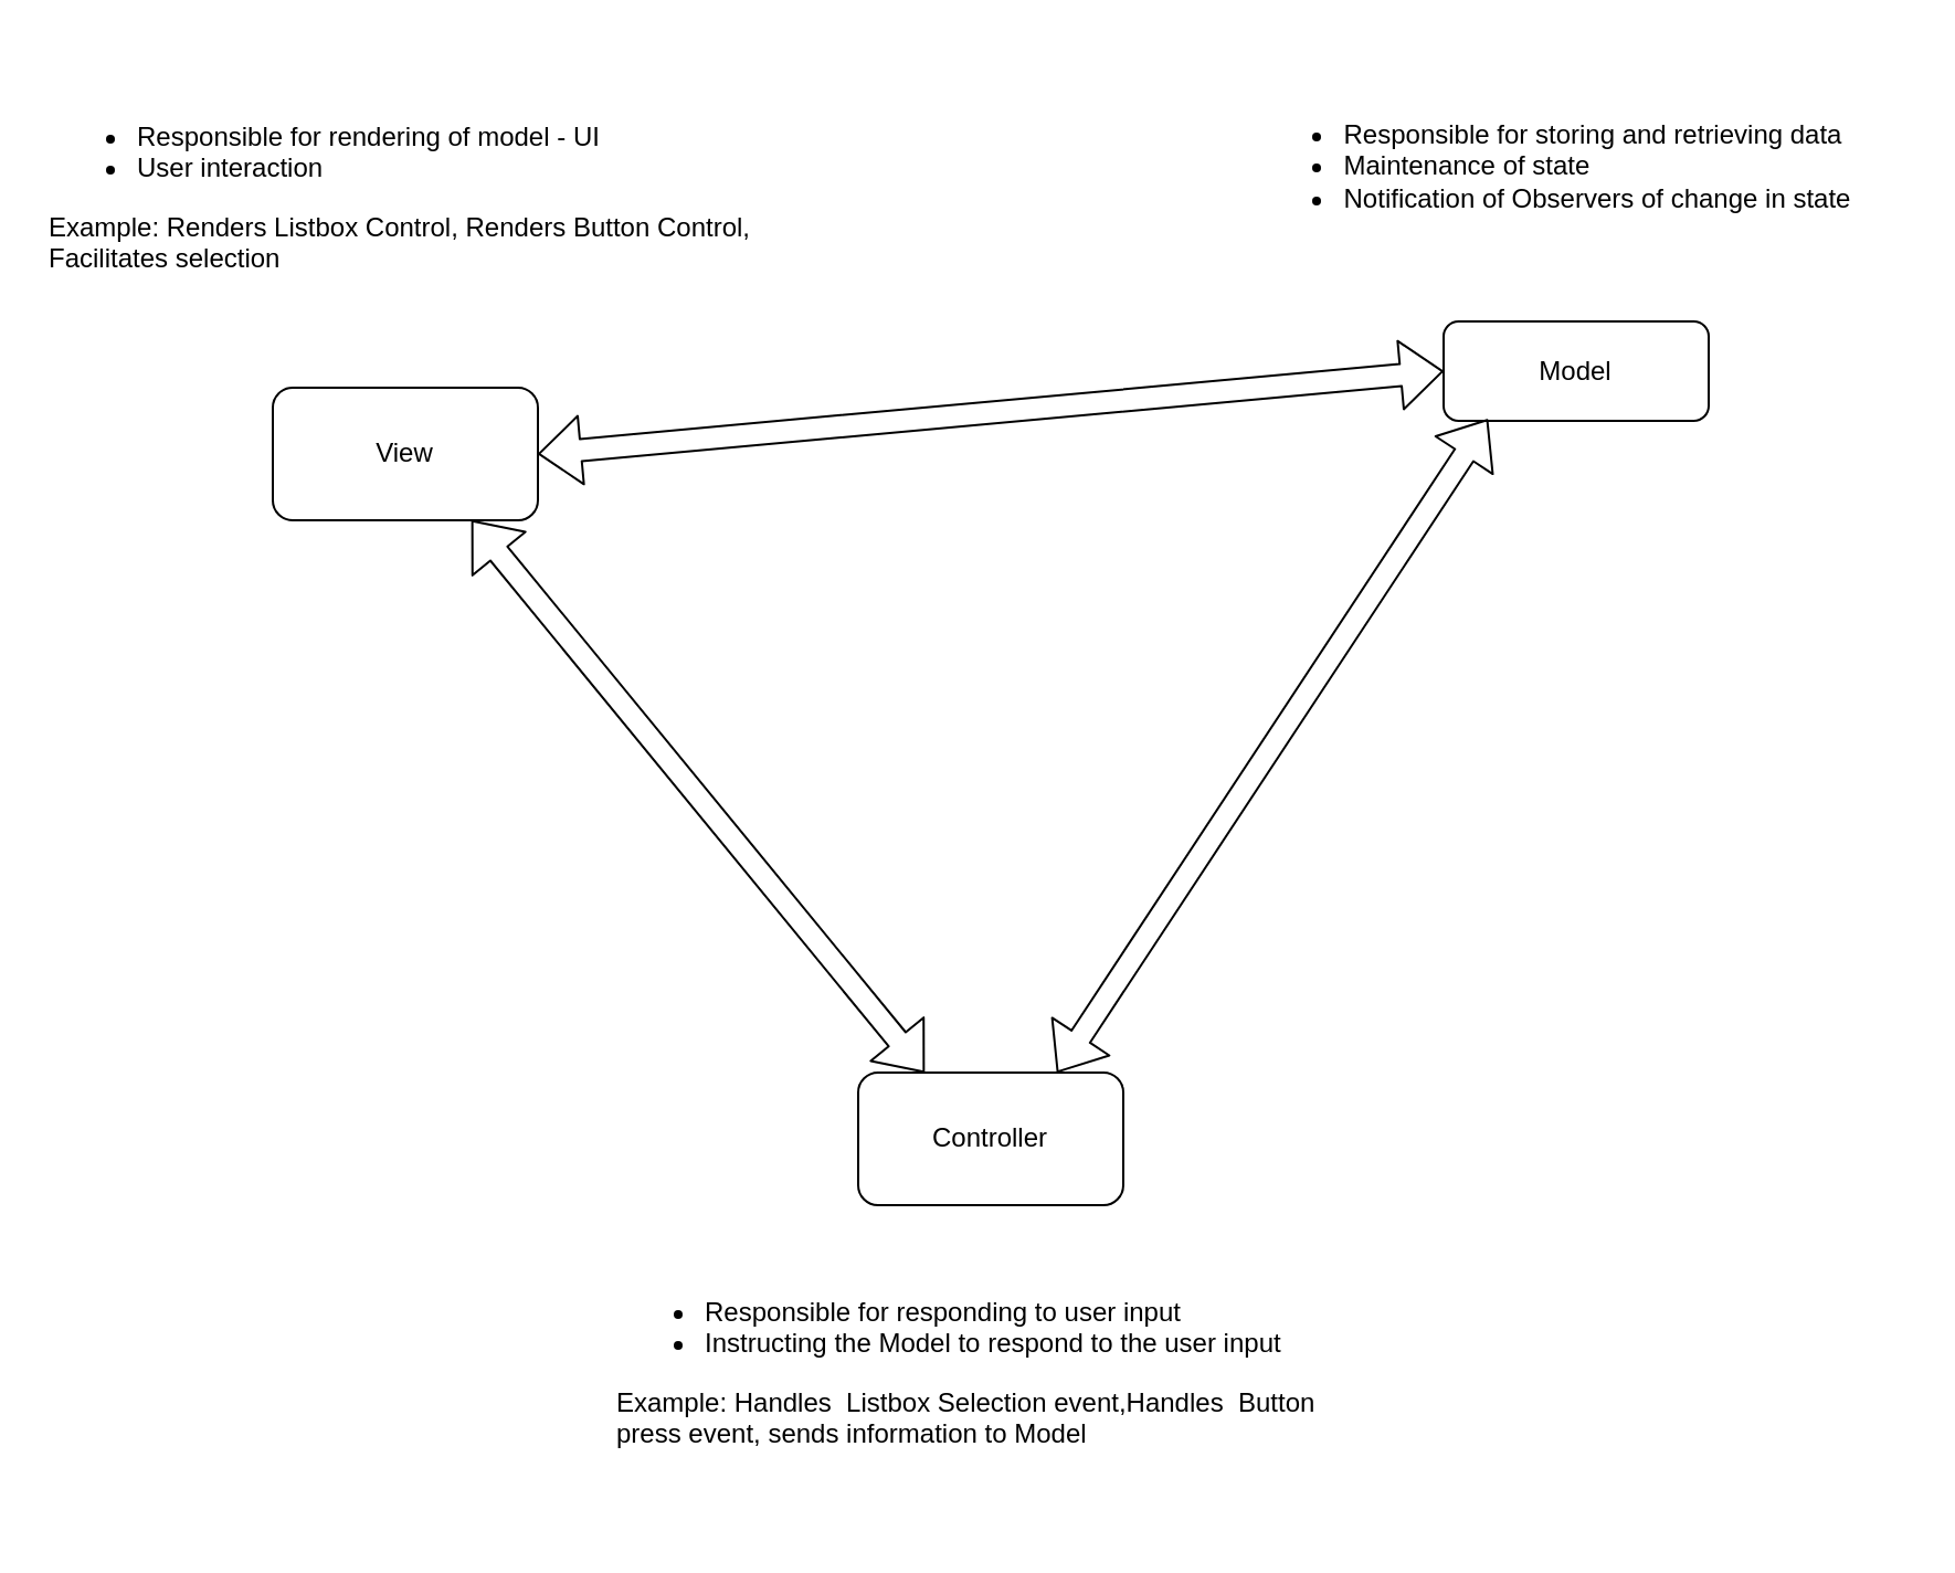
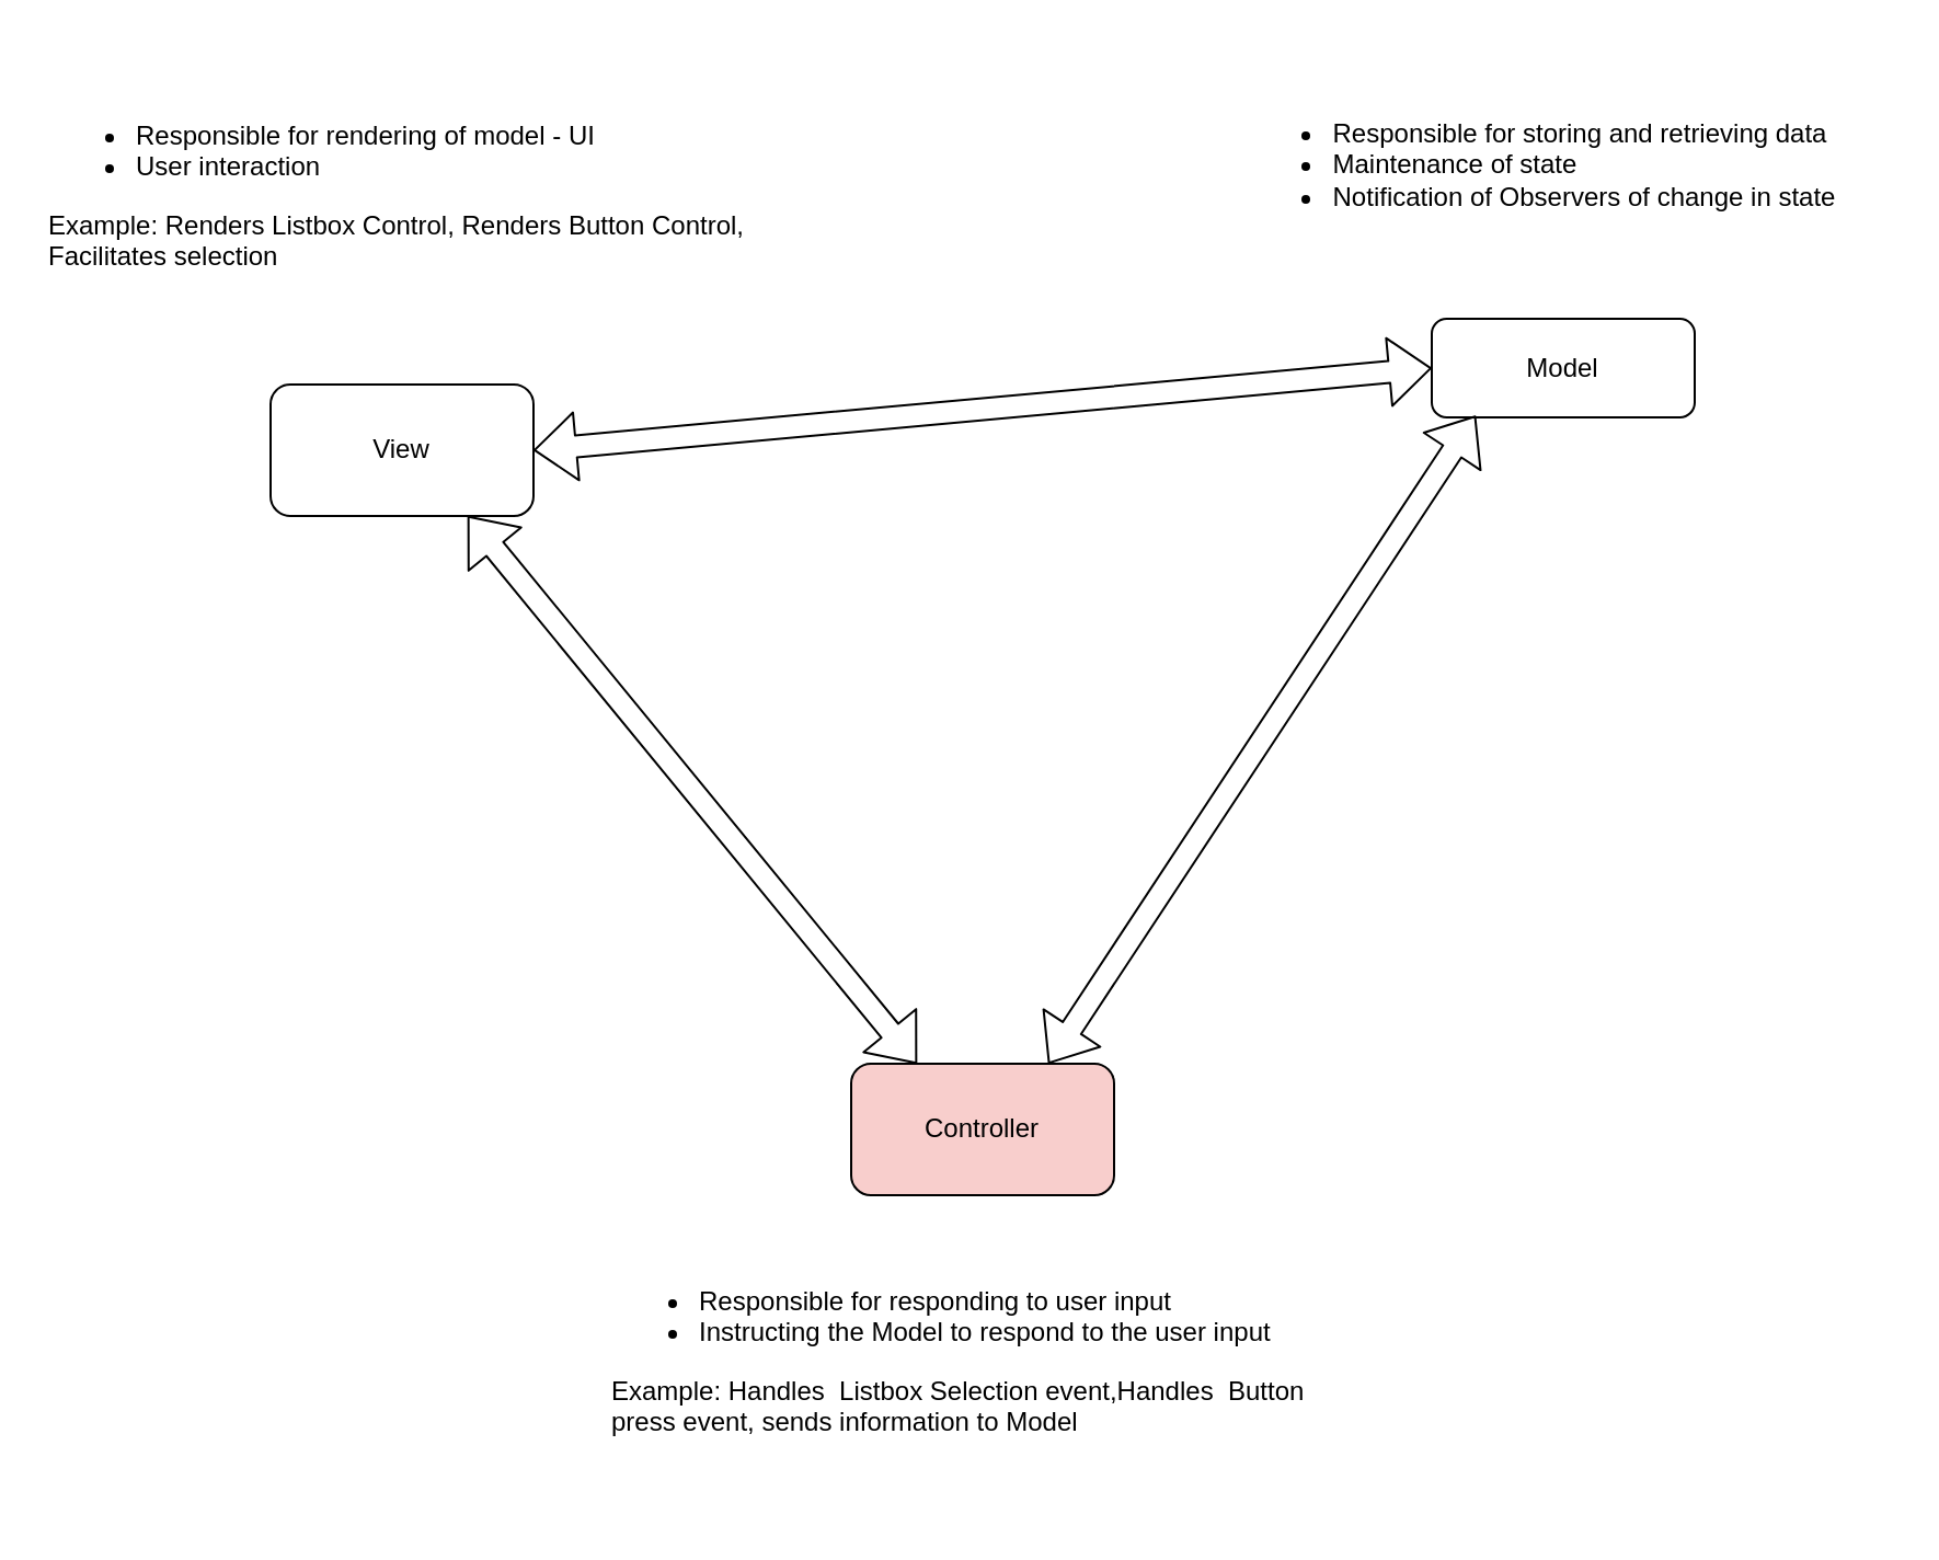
- <mxCell id="4" value="Controller" style="rounded=1;whiteSpace=wrap;html=1;" vertex="1" parent="1"><mxGeometry x="388" y="485" width="120" height="60" as="geometry" /></mxCell>
+ <mxCell id="4" value="Controller" style="rounded=1;whiteSpace=wrap;html=1;fillColor=#f8cecc;" vertex="1" parent="1"><mxGeometry x="388" y="485" width="120" height="60" as="geometry" /></mxCell>
